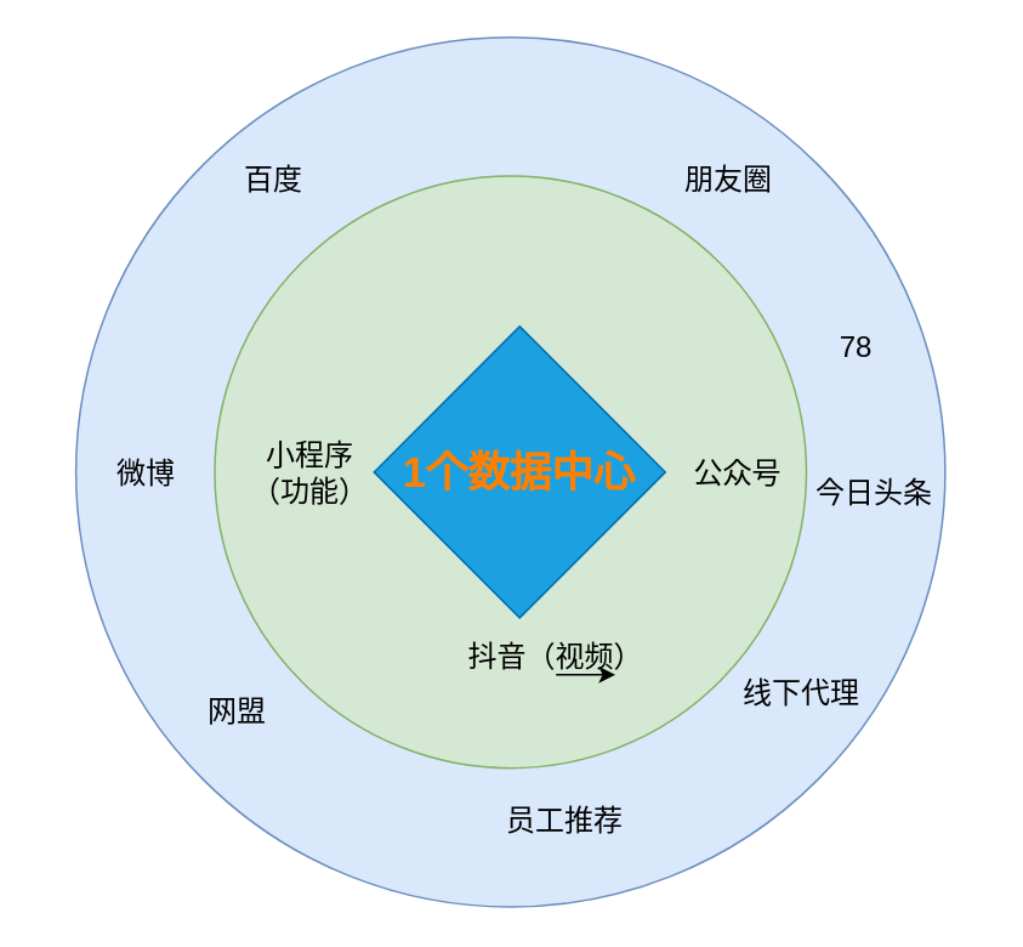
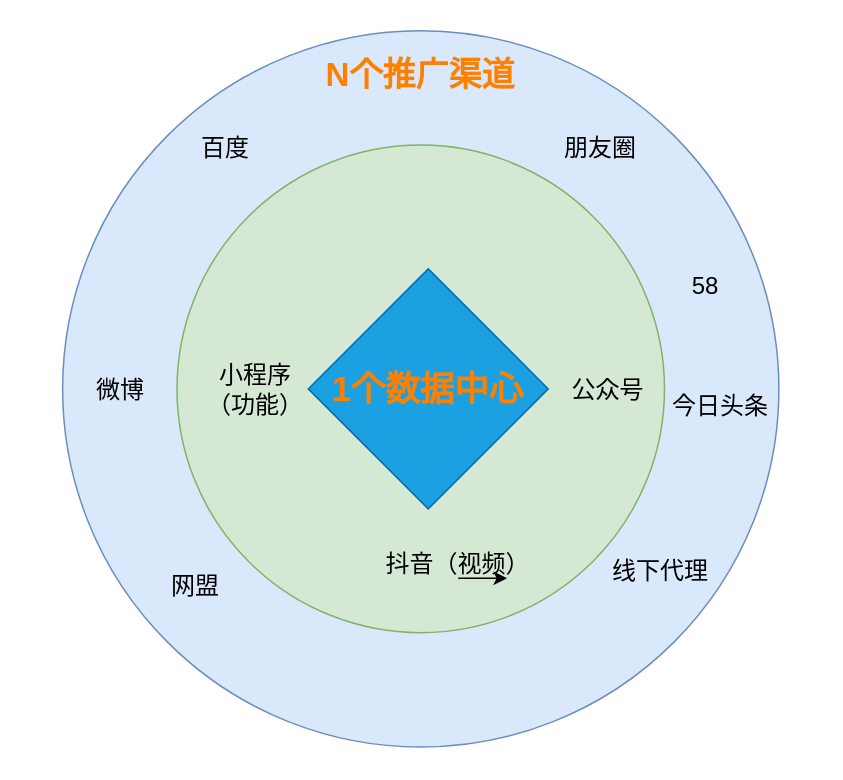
+ <mxCell id="8" value="N个推广渠道" style="text;html=1;strokeColor=none;fillColor=none;align=center;verticalAlign=middle;whiteSpace=wrap;rounded=0;fontSize=22;fontStyle=1;fontColor=#FF8000;" vertex="1" parent="1"><mxGeometry x="210" y="40" width="140" height="20" as="geometry" /></mxCell>
- <mxCell id="11" value="78" style="text;html=1;strokeColor=none;fillColor=none;align=center;verticalAlign=middle;whiteSpace=wrap;rounded=0;fontSize=16;" vertex="1" parent="1"><mxGeometry x="410" y="180" width="120" height="20" as="geometry" /></mxCell>
+ <mxCell id="11" value="58" style="text;html=1;strokeColor=none;fillColor=none;align=center;verticalAlign=middle;whiteSpace=wrap;rounded=0;fontSize=16;" vertex="1" parent="1"><mxGeometry x="410" y="180" width="120" height="20" as="geometry" /></mxCell>
- <mxCell id="7" value="抖音（视频）" style="text;html=1;strokeColor=none;fillColor=none;align=center;verticalAlign=middle;whiteSpace=wrap;rounded=0;fontSize=16;" vertex="1" parent="1"><mxGeometry x="240" y="350" width="130" height="20" as="geometry" /></mxCell>
+ <mxCell id="7" value="抖音（视频）" style="text;html=1;strokeColor=none;fillColor=none;align=center;verticalAlign=middle;whiteSpace=wrap;rounded=0;fontSize=16;" vertex="1" parent="1"><mxGeometry x="240" y="365" width="130" height="20" as="geometry" /></mxCell>
- <mxCell id="14" value="员工推荐" style="text;html=1;strokeColor=none;fillColor=none;align=center;verticalAlign=middle;whiteSpace=wrap;rounded=0;fontSize=16;" vertex="1" parent="1"><mxGeometry x="250" y="440" width="120" height="20" as="geometry" /></mxCell>
